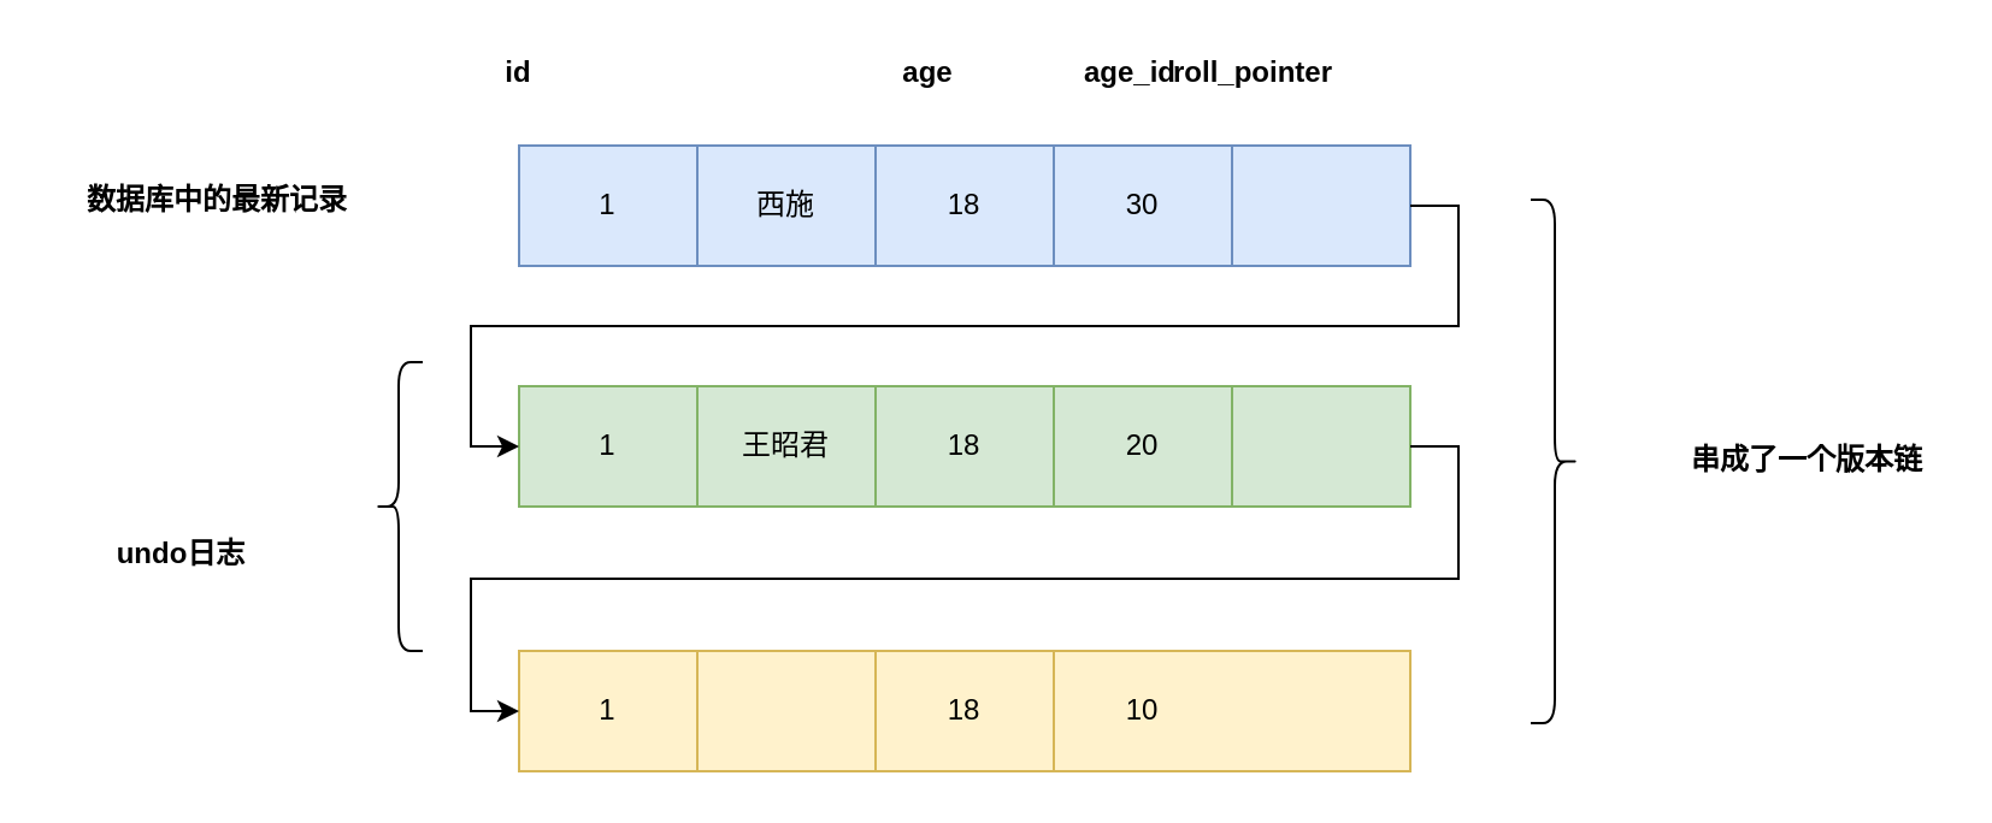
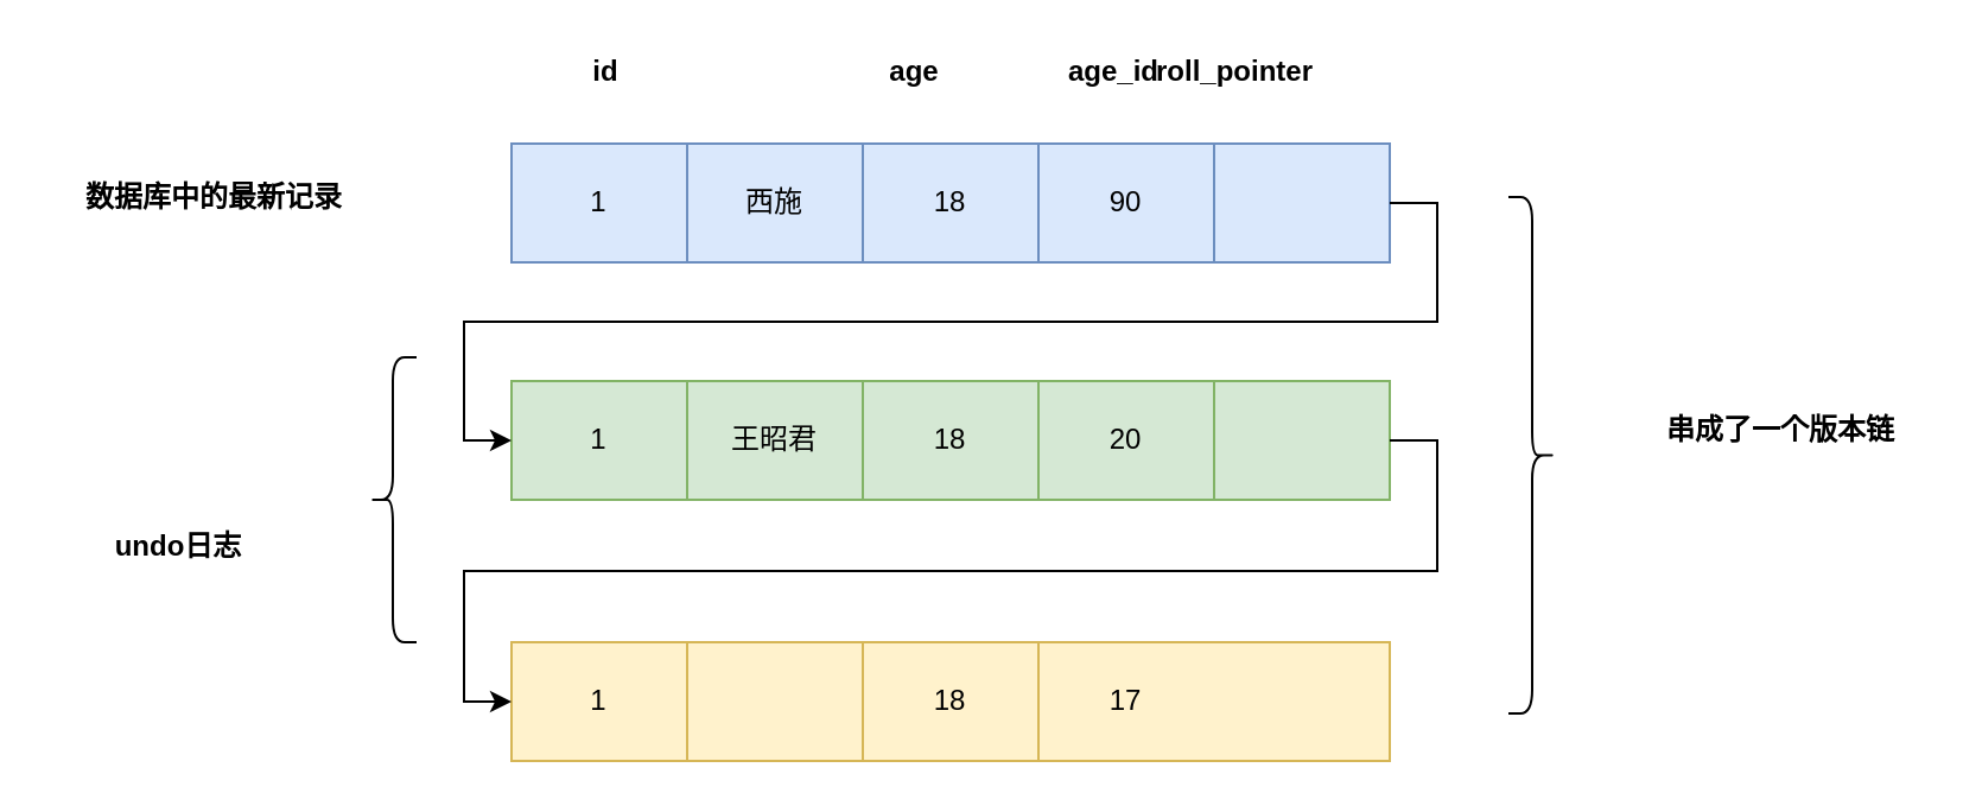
- <mxCell id="24" value="&lt;b&gt;id&lt;/b&gt;" style="text;html=1;strokeColor=none;fillColor=none;align=center;verticalAlign=middle;whiteSpace=wrap;rounded=0;sketch=0;" vertex="1" parent="1"><mxGeometry x="195" y="20" width="40" height="20" as="geometry" /></mxCell>
+ <mxCell id="24" value="&lt;b&gt;id&lt;/b&gt;" style="text;html=1;strokeColor=none;fillColor=none;align=center;verticalAlign=middle;whiteSpace=wrap;rounded=0;sketch=0;" vertex="1" parent="1"><mxGeometry x="235" y="20" width="40" height="20" as="geometry" /></mxCell>
- <mxCell id="7" value="30" style="shape=partialRectangle;html=1;whiteSpace=wrap;connectable=0;fillColor=none;top=0;left=0;bottom=0;right=0;overflow=hidden;" vertex="1" parent="3"><mxGeometry x="222" width="74" height="50" as="geometry" /></mxCell>
+ <mxCell id="7" value="90" style="shape=partialRectangle;html=1;whiteSpace=wrap;connectable=0;fillColor=none;top=0;left=0;bottom=0;right=0;overflow=hidden;" vertex="1" parent="3"><mxGeometry x="222" width="74" height="50" as="geometry" /></mxCell>
- <mxCell id="32" value="&lt;b&gt;串成了一个版本链&lt;/b&gt;" style="text;html=1;strokeColor=none;fillColor=none;align=center;verticalAlign=middle;whiteSpace=wrap;rounded=0;sketch=0;" vertex="1" parent="1"><mxGeometry x="695" y="183.75" width="110" height="15" as="geometry" /></mxCell>
+ <mxCell id="32" value="&lt;b&gt;串成了一个版本链&lt;/b&gt;" style="text;html=1;strokeColor=none;fillColor=none;align=center;verticalAlign=middle;whiteSpace=wrap;rounded=0;sketch=0;" vertex="1" parent="1"><mxGeometry x="695" y="173.75" width="110" height="15" as="geometry" /></mxCell>
- <mxCell id="20" value="10" style="shape=partialRectangle;html=1;whiteSpace=wrap;connectable=0;fillColor=none;top=0;left=0;bottom=0;right=0;overflow=hidden;" vertex="1" parent="17"><mxGeometry x="222" width="74" height="50" as="geometry" /></mxCell>
+ <mxCell id="20" value="17" style="shape=partialRectangle;html=1;whiteSpace=wrap;connectable=0;fillColor=none;top=0;left=0;bottom=0;right=0;overflow=hidden;" vertex="1" parent="17"><mxGeometry x="222" width="74" height="50" as="geometry" /></mxCell>
